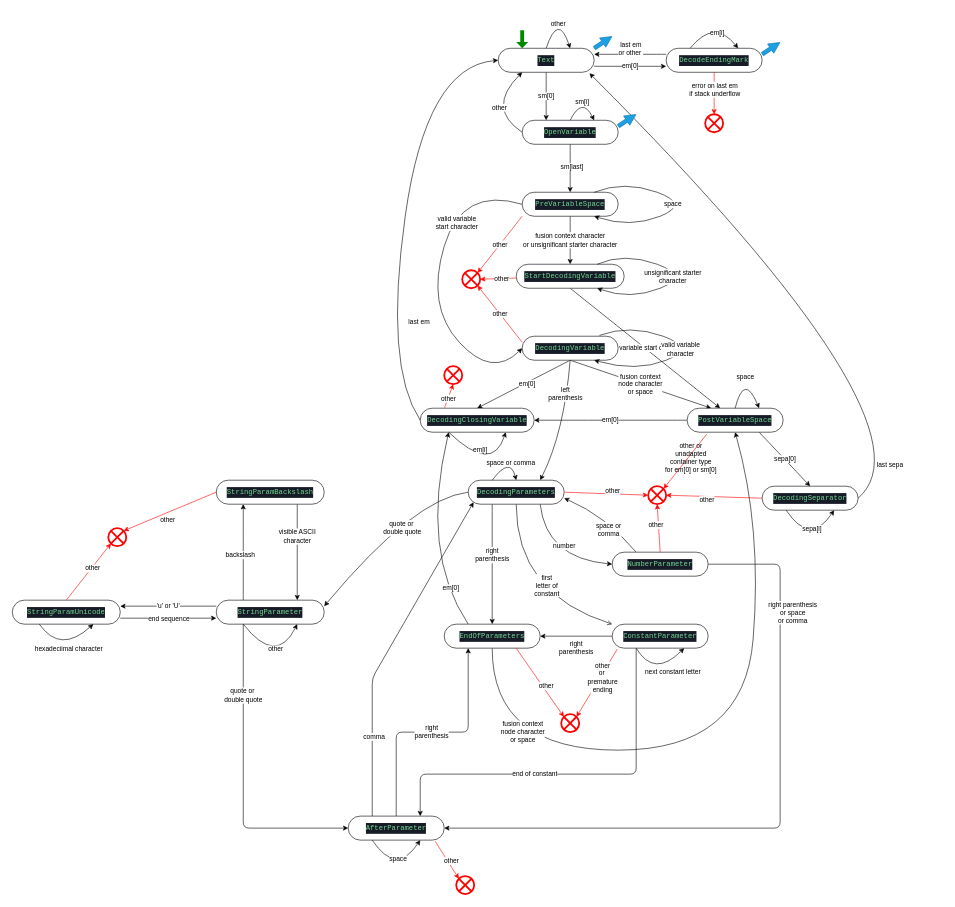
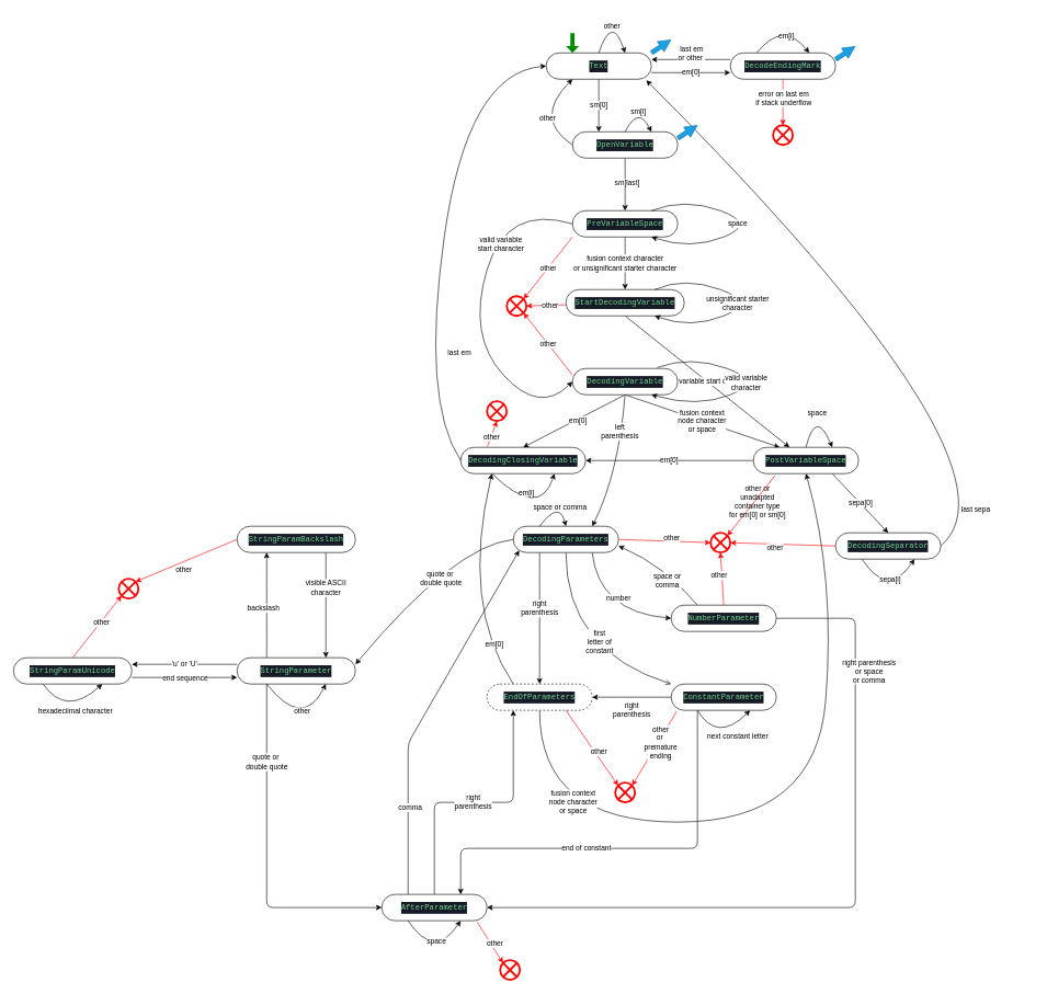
- <mxCell id="108" value="&lt;div style=&quot;background-color: rgb(23 , 26 , 39) ; font-family: &amp;#34;menlo&amp;#34; , &amp;#34;monaco&amp;#34; , &amp;#34;courier new&amp;#34; , monospace ; line-height: 18px&quot;&gt;&lt;font color=&quot;#74d992&quot;&gt;EndOfParameters&lt;/font&gt;&lt;/div&gt;" style="rounded=1;whiteSpace=wrap;html=1;arcSize=50;" parent="1" vertex="1"><mxGeometry x="740" y="1040" width="160" height="40" as="geometry" /></mxCell>
+ <mxCell id="108" value="&lt;div style=&quot;background-color: rgb(23 , 26 , 39) ; font-family: &amp;#34;menlo&amp;#34; , &amp;#34;monaco&amp;#34; , &amp;#34;courier new&amp;#34; , monospace ; line-height: 18px&quot;&gt;&lt;font color=&quot;#74d992&quot;&gt;EndOfParameters&lt;/font&gt;&lt;/div&gt;" style="rounded=1;whiteSpace=wrap;html=1;arcSize=50;dashed=1;" parent="1" vertex="1"><mxGeometry x="740" y="1040" width="160" height="40" as="geometry" /></mxCell>
